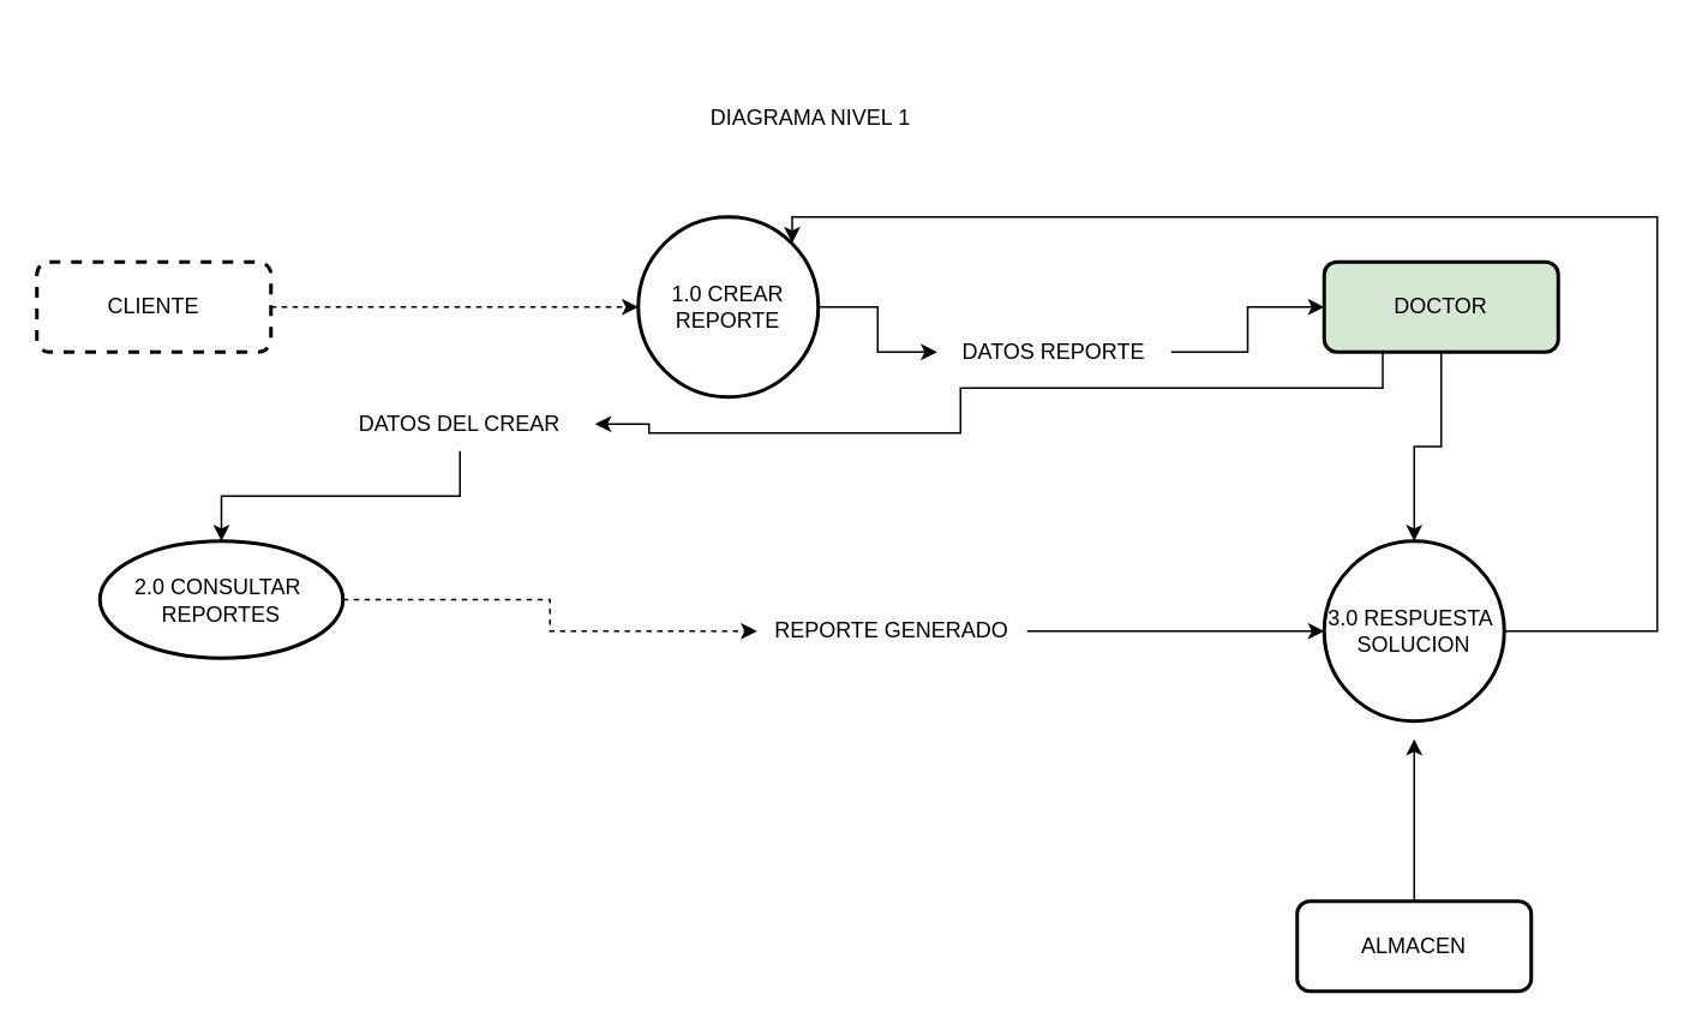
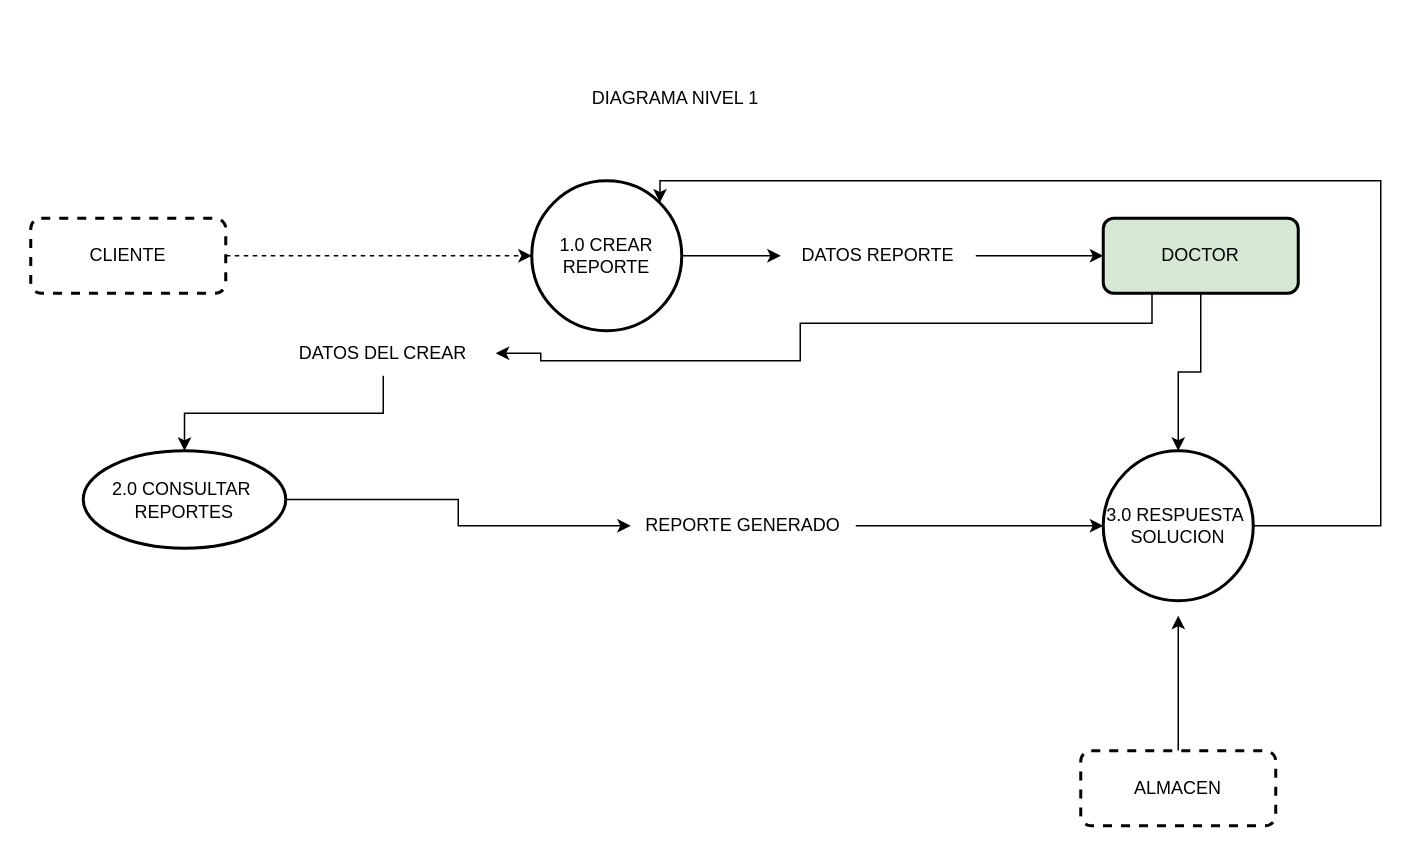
- <mxCell id="14" value="DATOS REPORTE" style="text;html=1;align=center;verticalAlign=middle;whiteSpace=wrap;rounded=0;" parent="1" vertex="1"><mxGeometry x="520" y="180" width="130" height="30" as="geometry" /></mxCell>
+ <mxCell id="14" value="DATOS REPORTE" style="text;html=1;align=center;verticalAlign=middle;whiteSpace=wrap;rounded=0;" parent="1" vertex="1"><mxGeometry x="520" y="155" width="130" height="30" as="geometry" /></mxCell>
- <mxCell id="17" value="" style="edgeStyle=orthogonalEdgeStyle;rounded=0;orthogonalLoop=1;jettySize=auto;html=1;exitX=1;exitY=0.5;exitDx=0;exitDy=0;exitPerimeter=0;entryX=0;entryY=0.5;entryDx=0;entryDy=0;entryPerimeter=0;dashed=1;" parent="1" source="4" target="18" edge="1"><mxGeometry relative="1" as="geometry"><mxPoint x="155" y="350" as="sourcePoint" /><mxPoint x="735" y="350" as="targetPoint" /></mxGeometry></mxCell>
+ <mxCell id="17" value="" style="edgeStyle=orthogonalEdgeStyle;rounded=0;orthogonalLoop=1;jettySize=auto;html=1;exitX=1;exitY=0.5;exitDx=0;exitDy=0;exitPerimeter=0;entryX=0;entryY=0.5;entryDx=0;entryDy=0;entryPerimeter=0;" parent="1" source="4" target="18" edge="1"><mxGeometry relative="1" as="geometry"><mxPoint x="155" y="350" as="sourcePoint" /><mxPoint x="735" y="350" as="targetPoint" /></mxGeometry></mxCell>
- <mxCell id="20" value="ALMACEN" style="rounded=1;whiteSpace=wrap;html=1;absoluteArcSize=1;arcSize=14;strokeWidth=2;" parent="1" vertex="1"><mxGeometry x="720" y="500" width="130" height="50" as="geometry" /></mxCell>
+ <mxCell id="20" value="ALMACEN" style="rounded=1;whiteSpace=wrap;html=1;absoluteArcSize=1;arcSize=14;strokeWidth=2;dashed=1;" parent="1" vertex="1"><mxGeometry x="720" y="500" width="130" height="50" as="geometry" /></mxCell>
